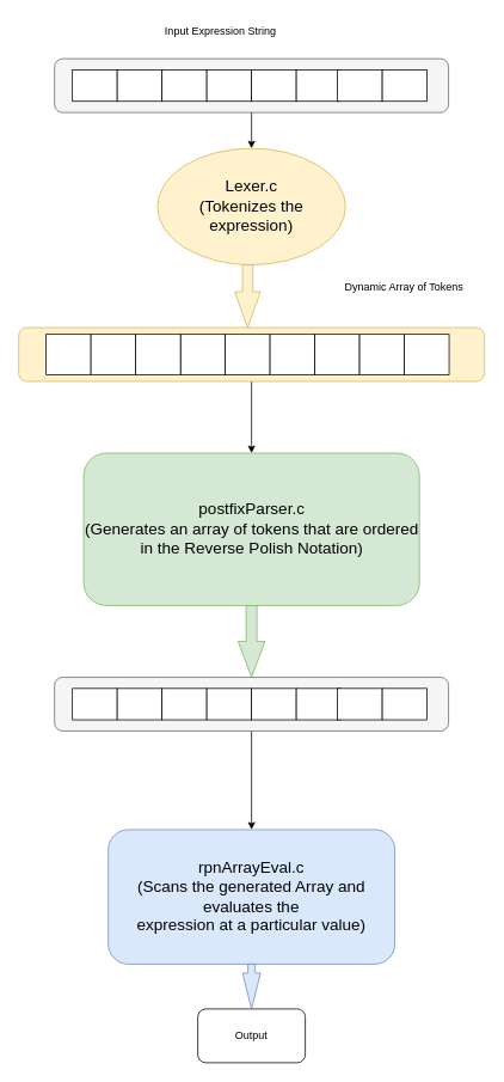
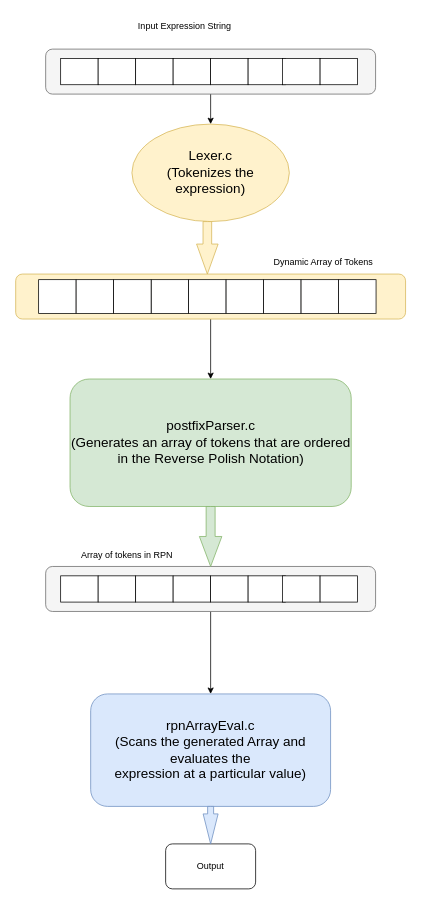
- <mxCell id="22" value="Dynamic Array of Tokens" style="text;html=1;align=center;verticalAlign=middle;resizable=0;points=[];autosize=1;strokeColor=none;fillColor=none;" parent="1" vertex="1"><mxGeometry x="370" y="305" width="160" height="30" as="geometry" /></mxCell>
+ <mxCell id="22" value="Dynamic Array of Tokens" style="text;html=1;align=center;verticalAlign=middle;resizable=0;points=[];autosize=1;strokeColor=none;fillColor=none;" parent="1" vertex="1"><mxGeometry x="350" y="335" width="160" height="30" as="geometry" /></mxCell>
+ <mxCell id="34" value="Array of tokens in RPN" style="text;html=1;align=center;verticalAlign=middle;resizable=0;points=[];autosize=1;strokeColor=none;fillColor=none;" parent="1" vertex="1"><mxGeometry x="92.5" y="725" width="150" height="30" as="geometry" /></mxCell>
